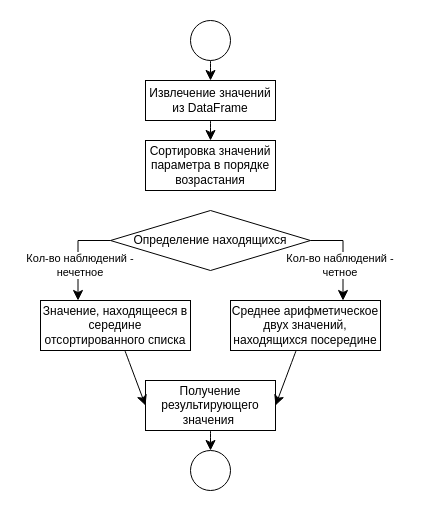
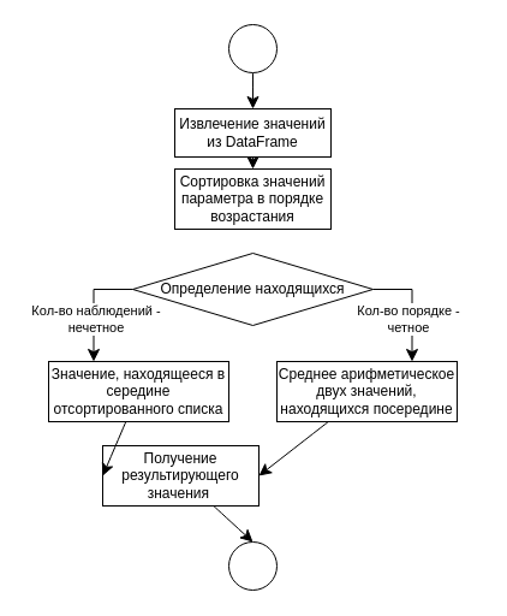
- <mxCell id="5" value="Извлечение значений из DataFrame" style="rounded=0;whiteSpace=wrap;html=1;" vertex="1" parent="1"><mxGeometry x="145" y="80" width="130" height="40" as="geometry" /></mxCell>
+ <mxCell id="5" value="Извлечение значений из DataFrame" style="rounded=0;whiteSpace=wrap;html=1;" vertex="1" parent="1"><mxGeometry x="145" y="90" width="130" height="40" as="geometry" /></mxCell>
- <mxCell id="18" value="Кол-во наблюдений - четное" style="text;html=1;align=center;verticalAlign=middle;whiteSpace=wrap;rounded=0;fontSize=11;labelBackgroundColor=default;" vertex="1" parent="1"><mxGeometry x="280" y="250" width="120" height="30" as="geometry" /></mxCell>
+ <mxCell id="18" value="Кол-во порядке - четное" style="text;html=1;align=center;verticalAlign=middle;whiteSpace=wrap;rounded=0;fontSize=11;labelBackgroundColor=default;" vertex="1" parent="1"><mxGeometry x="280" y="250" width="120" height="30" as="geometry" /></mxCell>
- <mxCell id="8" value="Получение результирующего значения&amp;nbsp;" style="rounded=0;whiteSpace=wrap;html=1;" vertex="1" parent="1"><mxGeometry x="145" y="380" width="130" height="50" as="geometry" /></mxCell>
+ <mxCell id="8" value="Получение результирующего значения&amp;nbsp;" style="rounded=0;whiteSpace=wrap;html=1;" vertex="1" parent="1"><mxGeometry x="85" y="370" width="130" height="50" as="geometry" /></mxCell>
